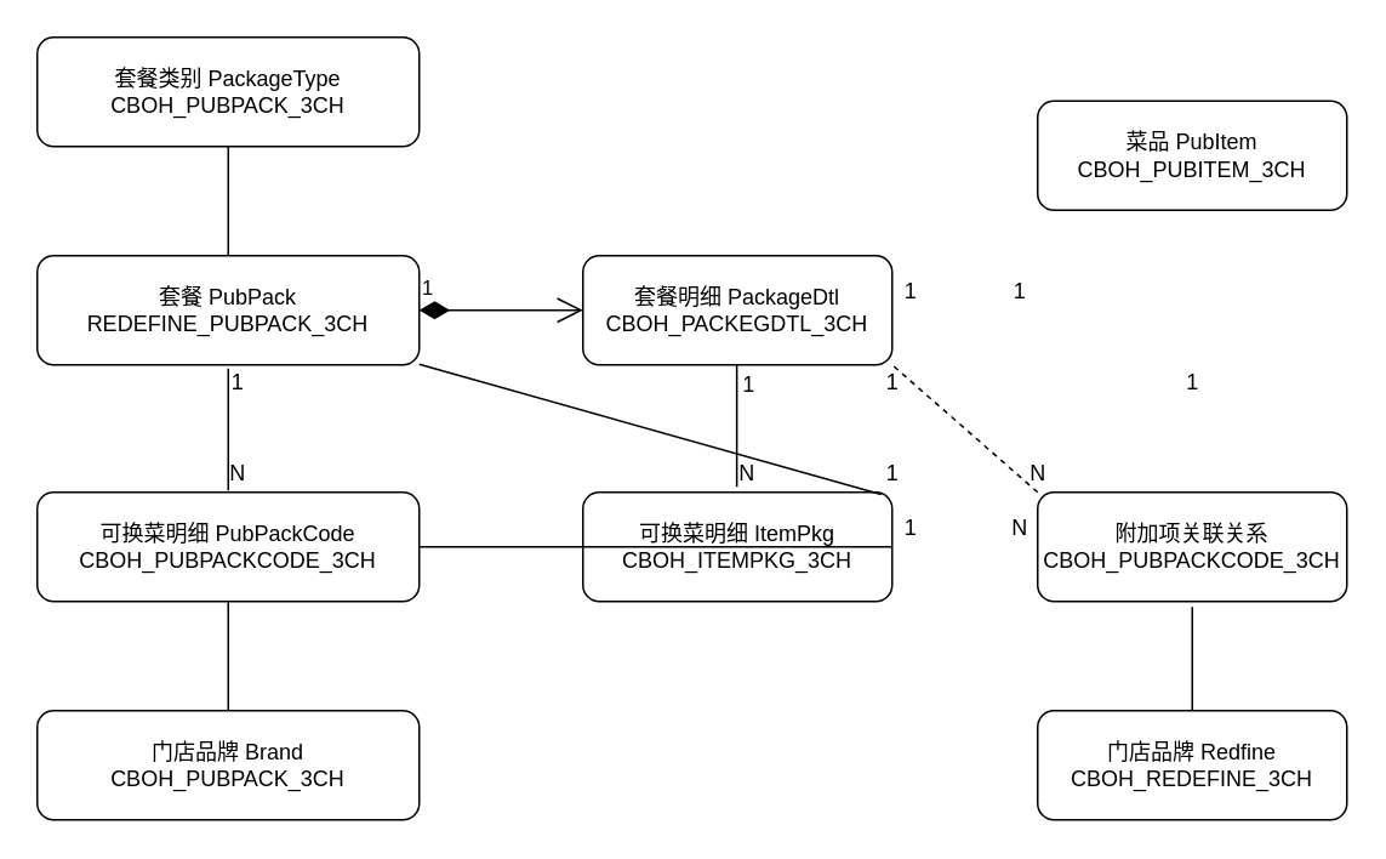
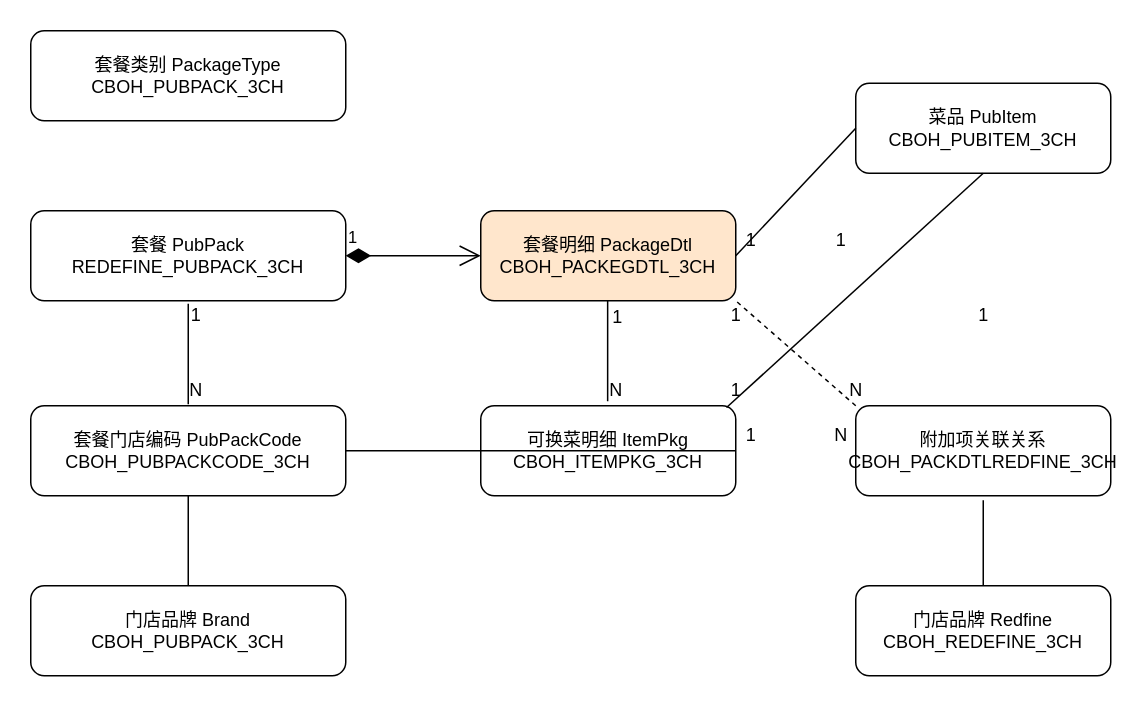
- <mxCell id="4" value="" style="endArrow=none;html=1;entryX=0.5;entryY=1;entryDx=0;entryDy=0;" parent="1" source="3" target="2" edge="1"><mxGeometry width="50" height="50" relative="1" as="geometry"><mxPoint x="310" y="340" as="sourcePoint" /><mxPoint x="360" y="290" as="targetPoint" /></mxGeometry></mxCell>
+ <mxCell id="22" value="" style="endArrow=none;html=1;entryX=0;entryY=0.5;entryDx=0;entryDy=0;exitX=1;exitY=0.5;exitDx=0;exitDy=0;" parent="1" source="5" target="16" edge="1"><mxGeometry width="50" height="50" relative="1" as="geometry"><mxPoint x="500" y="310" as="sourcePoint" /><mxPoint x="580" y="310" as="targetPoint" /><Array as="points" /></mxGeometry></mxCell>
- <mxCell id="5" value="套餐明细 PackageDtl&lt;br&gt;CBOH_PACKEGDTL_3CH" style="rounded=1;whiteSpace=wrap;html=1;" parent="1" vertex="1"><mxGeometry x="320" y="140" width="170" height="60" as="geometry" /></mxCell>
+ <mxCell id="5" value="套餐明细 PackageDtl&lt;br&gt;CBOH_PACKEGDTL_3CH" style="rounded=1;whiteSpace=wrap;html=1;fillColor=#ffe6cc;" parent="1" vertex="1"><mxGeometry x="320" y="140" width="170" height="60" as="geometry" /></mxCell>
- <mxCell id="26" value="" style="endArrow=none;html=1;exitX=0.964;exitY=0.02;exitDx=0;exitDy=0;exitPerimeter=0;" parent="1" source="12" target="3" edge="1"><mxGeometry width="50" height="50" relative="1" as="geometry"><mxPoint x="430" y="290" as="sourcePoint" /><mxPoint x="480" y="240" as="targetPoint" /></mxGeometry></mxCell>
+ <mxCell id="26" value="" style="endArrow=none;html=1;entryX=0.5;entryY=1;entryDx=0;entryDy=0;exitX=0.964;exitY=0.02;exitDx=0;exitDy=0;exitPerimeter=0;" parent="1" source="12" target="16" edge="1"><mxGeometry width="50" height="50" relative="1" as="geometry"><mxPoint x="430" y="290" as="sourcePoint" /><mxPoint x="480" y="240" as="targetPoint" /></mxGeometry></mxCell>
- <mxCell id="6" value="可换菜明细 PubPackCode&lt;br&gt;CBOH_PUBPACKCODE_3CH" style="rounded=1;whiteSpace=wrap;html=1;" parent="1" vertex="1"><mxGeometry x="20" y="270" width="210" height="60" as="geometry" /></mxCell>
+ <mxCell id="6" value="套餐门店编码 PubPackCode&lt;br&gt;CBOH_PUBPACKCODE_3CH" style="rounded=1;whiteSpace=wrap;html=1;" parent="1" vertex="1"><mxGeometry x="20" y="270" width="210" height="60" as="geometry" /></mxCell>
- <mxCell id="17" value="附加项关联关系&lt;br&gt;CBOH_PUBPACKCODE_3CH" style="rounded=1;whiteSpace=wrap;html=1;" parent="1" vertex="1"><mxGeometry x="570" y="270" width="170" height="60" as="geometry" /></mxCell>
+ <mxCell id="17" value="附加项关联关系&lt;br&gt;CBOH_PACKDTLREDFINE_3CH" style="rounded=1;whiteSpace=wrap;html=1;" parent="1" vertex="1"><mxGeometry x="570" y="270" width="170" height="60" as="geometry" /></mxCell>
